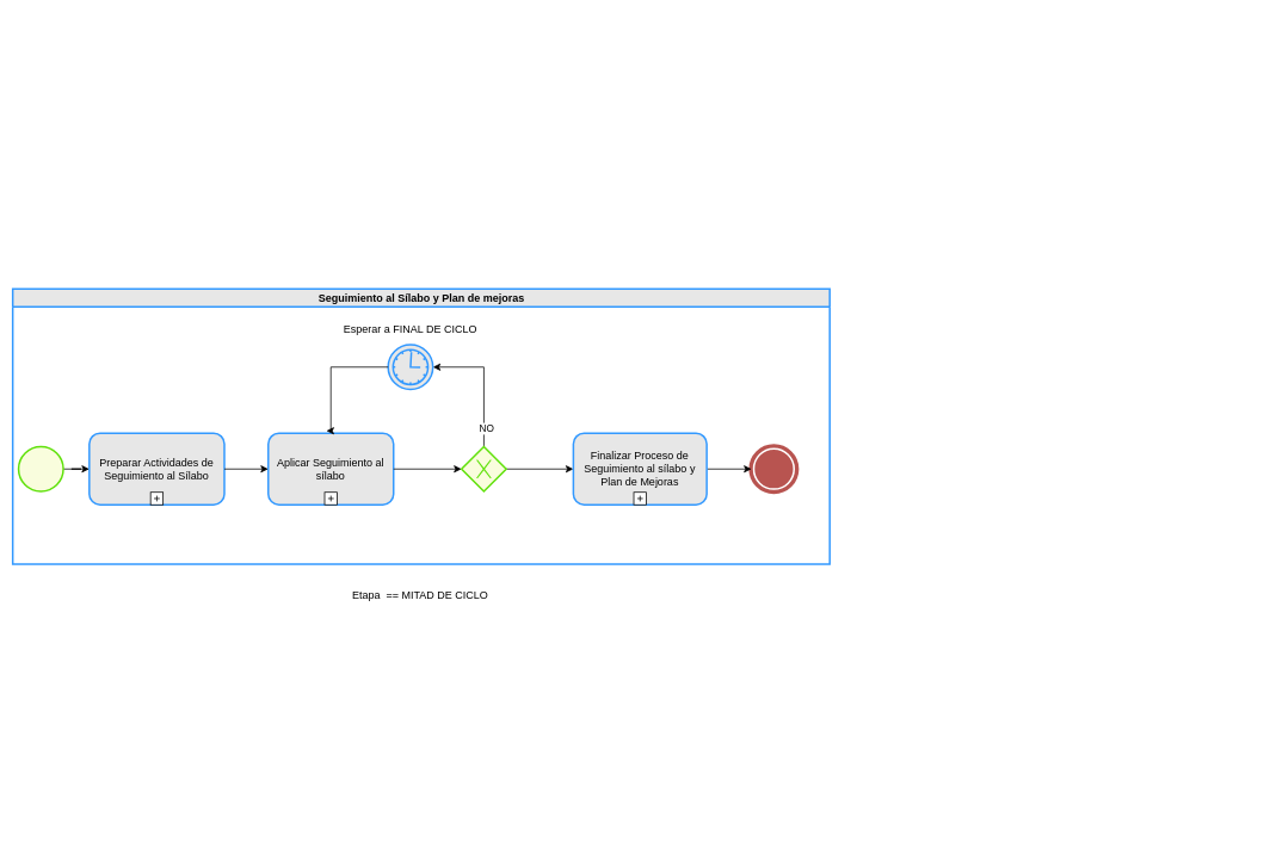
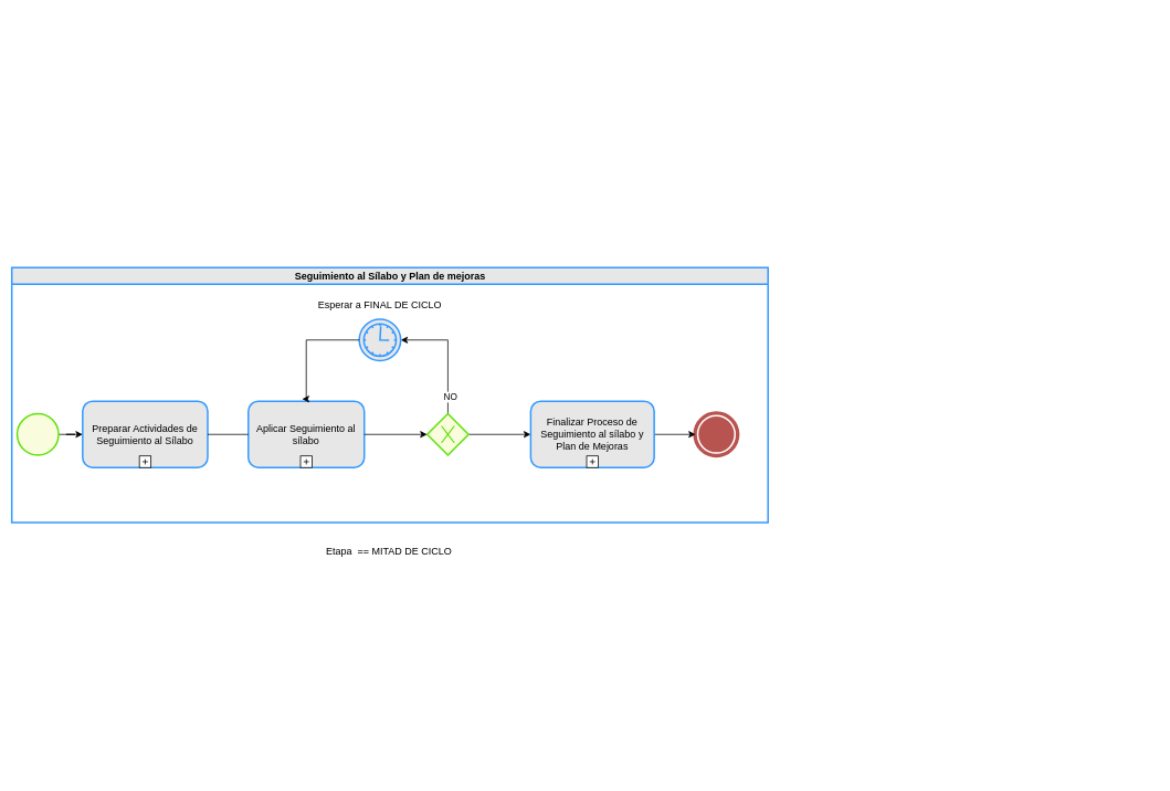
- <mxCell id="11" value="" style="edgeStyle=orthogonalEdgeStyle;rounded=0;orthogonalLoop=1;jettySize=auto;html=1;" edge="1" parent="4" source="5" target="9"><mxGeometry relative="1" as="geometry" /></mxCell>
+ <mxCell id="11" value="" style="edgeStyle=orthogonalEdgeStyle;rounded=0;orthogonalLoop=1;jettySize=auto;html=1;endArrow=none;" edge="1" parent="4" source="5" target="9"><mxGeometry relative="1" as="geometry" /></mxCell>
